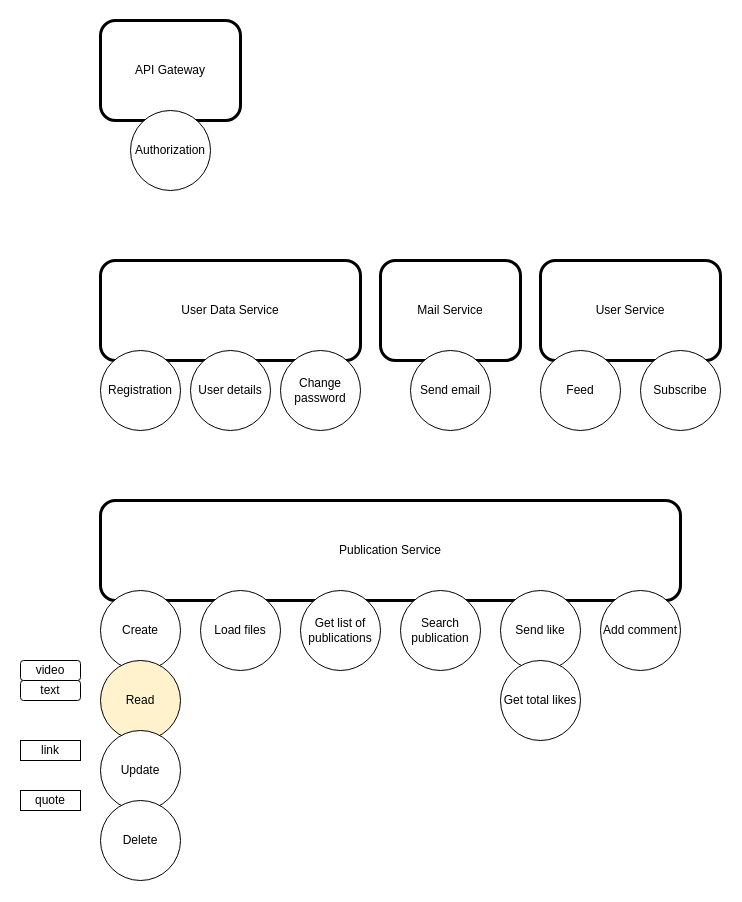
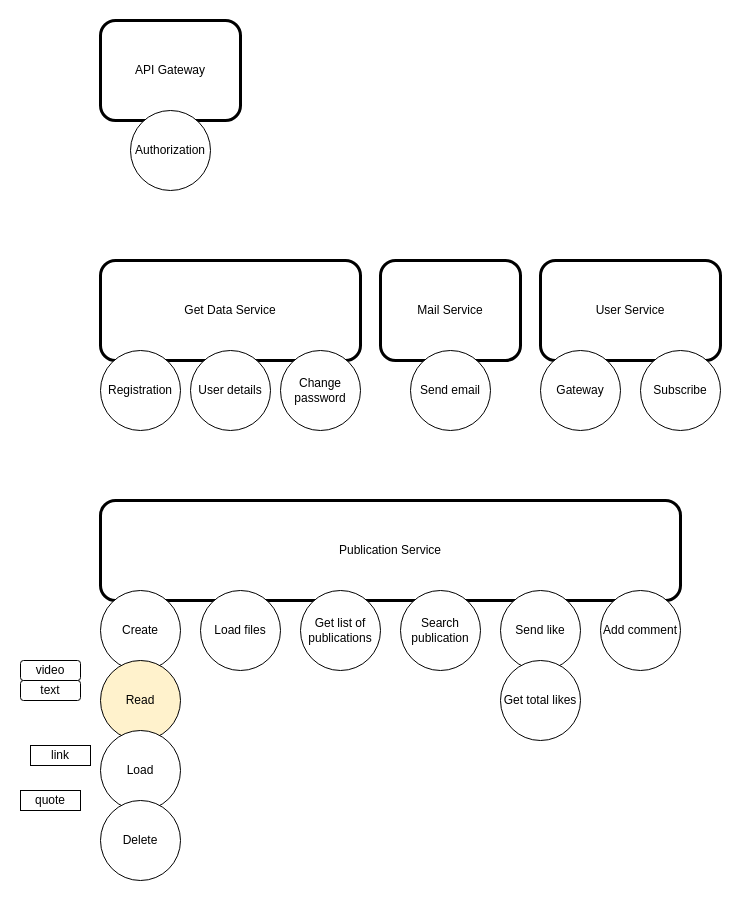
- <mxCell id="2" value="User Data Service" style="rounded=1;whiteSpace=wrap;html=1;strokeWidth=3;fontStyle=0" vertex="1" parent="1"><mxGeometry x="100" y="260" width="260" height="100" as="geometry" /></mxCell>
+ <mxCell id="2" value="Get Data Service" style="rounded=1;whiteSpace=wrap;html=1;strokeWidth=3;fontStyle=0" vertex="1" parent="1"><mxGeometry x="100" y="260" width="260" height="100" as="geometry" /></mxCell>
- <mxCell id="24" value="Feed" style="ellipse;whiteSpace=wrap;html=1;aspect=fixed;" vertex="1" parent="1"><mxGeometry x="540" y="350" width="80" height="80" as="geometry" /></mxCell>
+ <mxCell id="24" value="Gateway" style="ellipse;whiteSpace=wrap;html=1;aspect=fixed;" vertex="1" parent="1"><mxGeometry x="540" y="350" width="80" height="80" as="geometry" /></mxCell>
- <mxCell id="20" value="link" style="rounded=0;whiteSpace=wrap;html=1;" vertex="1" parent="1"><mxGeometry x="20" y="740" width="60" height="20" as="geometry" /></mxCell>
+ <mxCell id="20" value="link" style="rounded=0;whiteSpace=wrap;html=1;" vertex="1" parent="1"><mxGeometry x="30" y="745" width="60" height="20" as="geometry" /></mxCell>
- <mxCell id="9" value="Update" style="ellipse;whiteSpace=wrap;html=1;aspect=fixed;" vertex="1" parent="1"><mxGeometry x="100" y="730" width="80" height="80" as="geometry" /></mxCell>
+ <mxCell id="9" value="Load" style="ellipse;whiteSpace=wrap;html=1;aspect=fixed;" vertex="1" parent="1"><mxGeometry x="100" y="730" width="80" height="80" as="geometry" /></mxCell>
